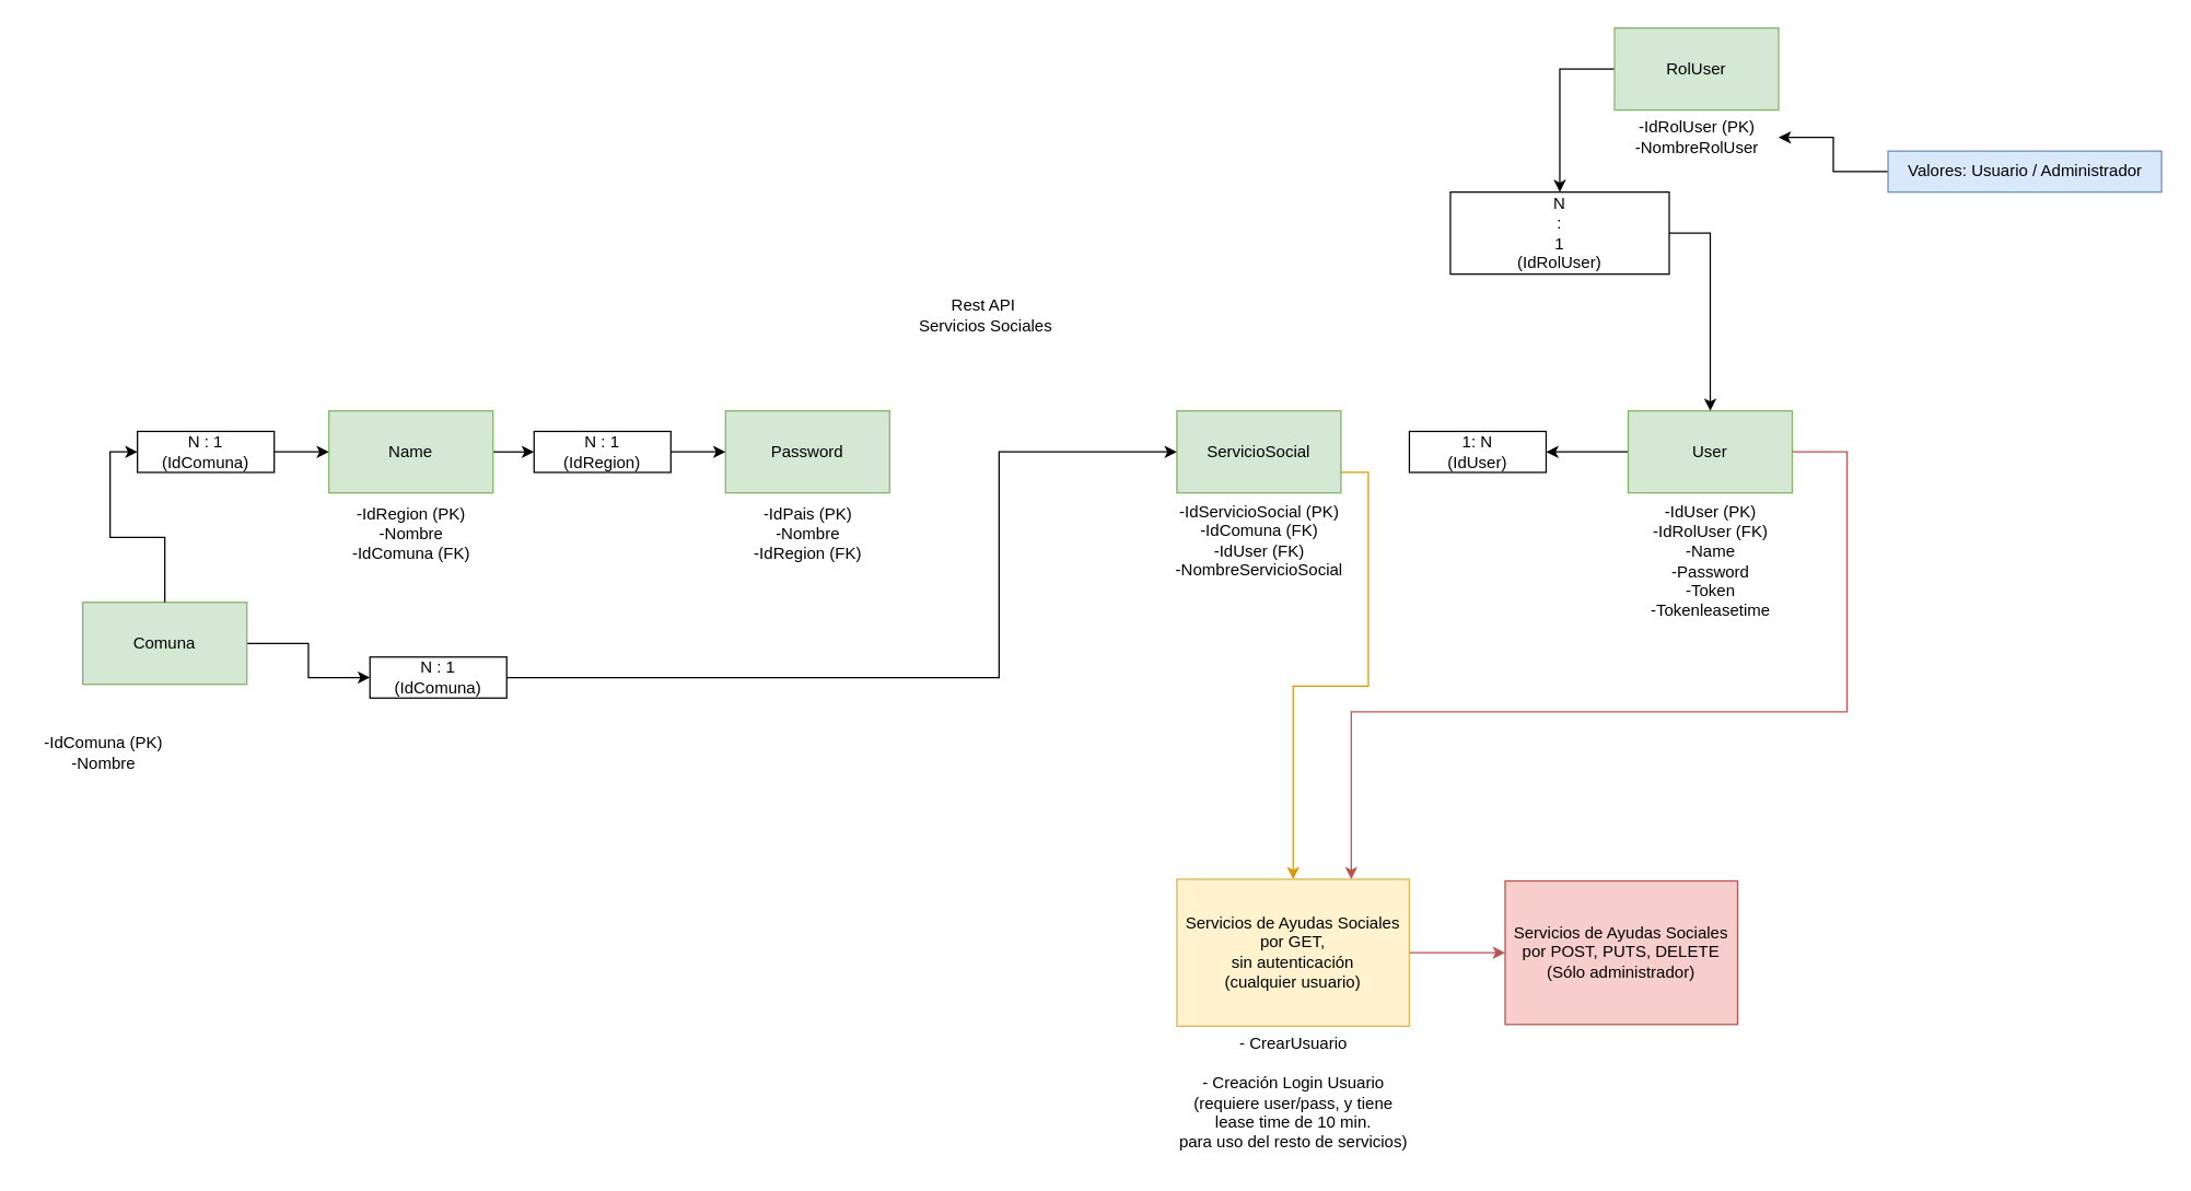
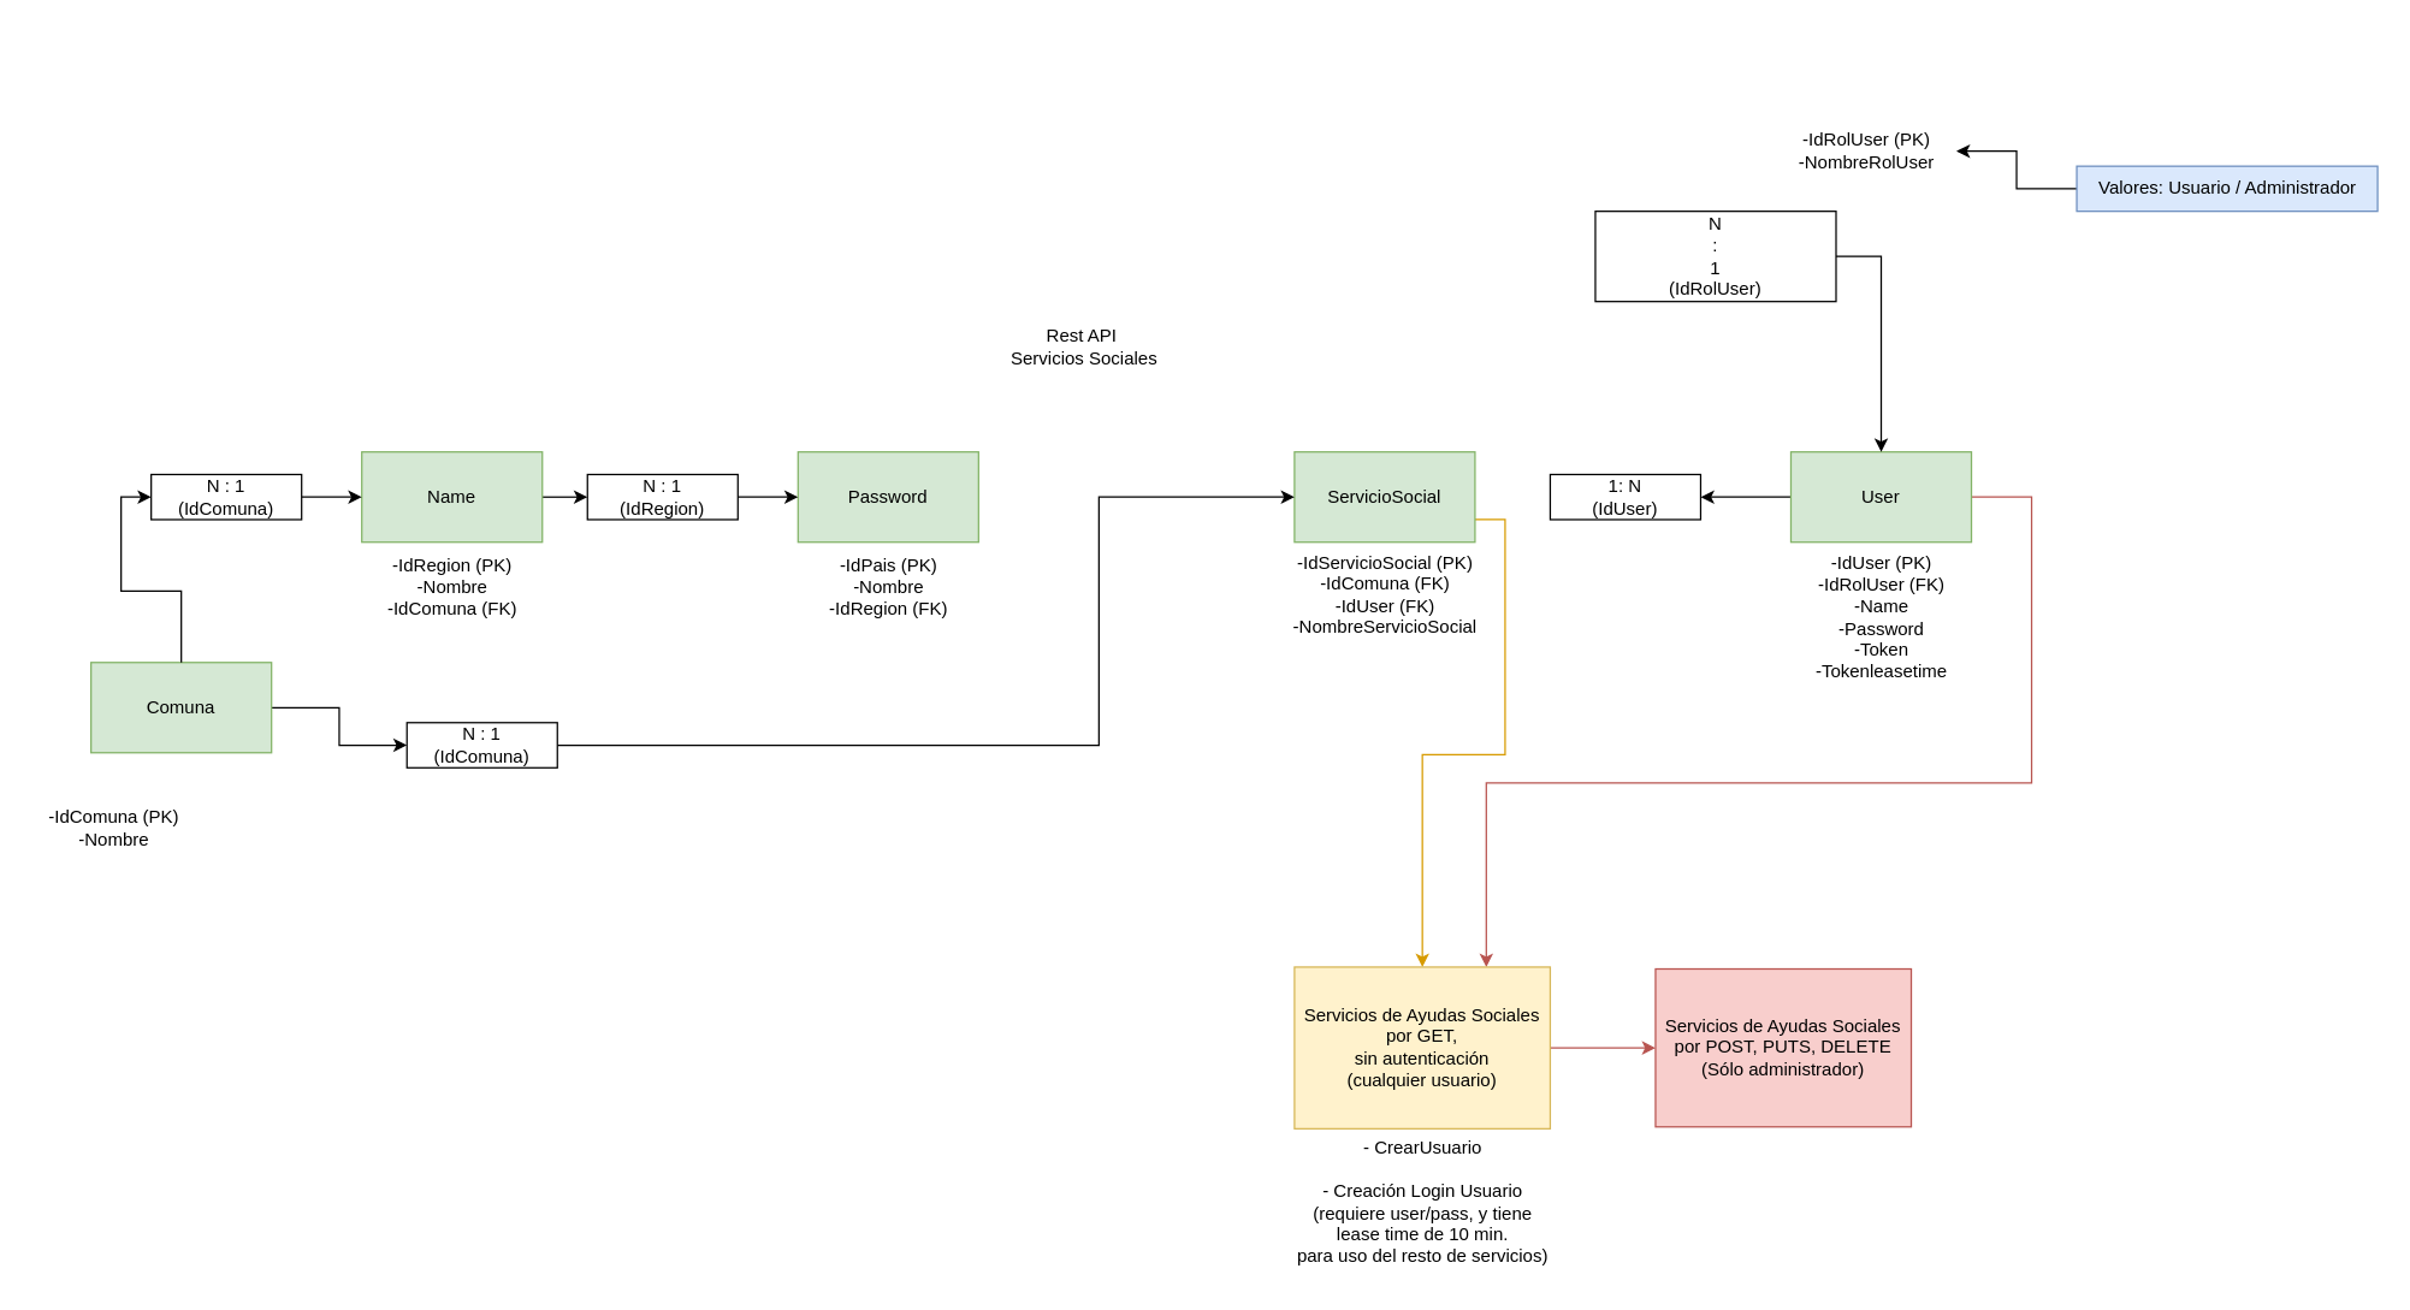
- <mxCell id="31" value="RolUser" style="rounded=0;whiteSpace=wrap;html=1;fillColor=#d5e8d4;strokeColor=#82b366;" parent="1" vertex="1"><mxGeometry x="1180" y="20" width="120" height="60" as="geometry" /></mxCell>
- <mxCell id="30" style="edgeStyle=orthogonalEdgeStyle;rounded=0;orthogonalLoop=1;jettySize=auto;html=1;exitX=0;exitY=0.5;exitDx=0;exitDy=0;entryX=0.5;entryY=0;entryDx=0;entryDy=0;" parent="1" source="31" target="36" edge="1"><mxGeometry relative="1" as="geometry" /></mxCell>
